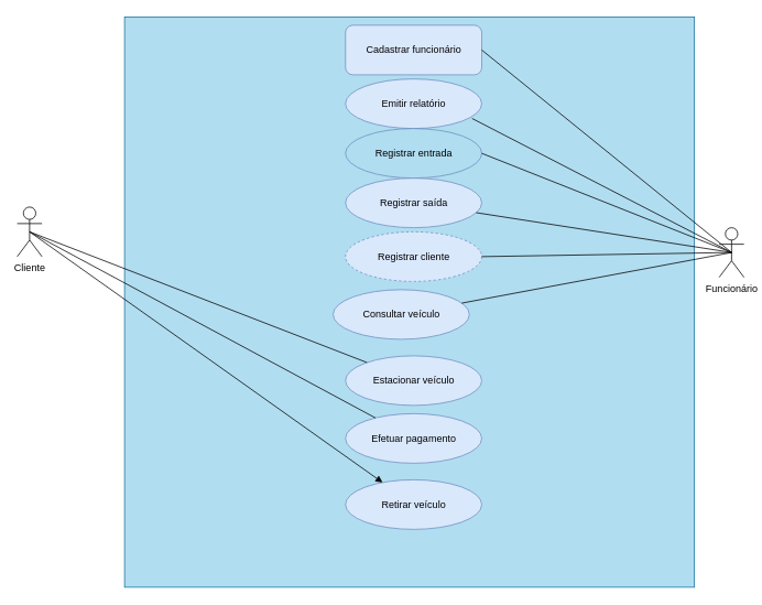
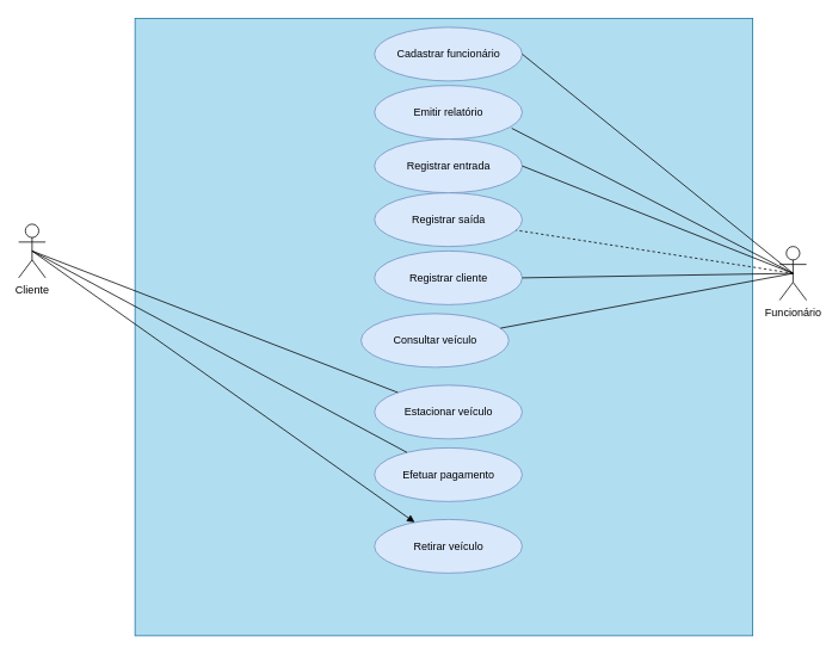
- <mxCell id="21" value="Cadastrar funcionário" style="whiteSpace=wrap;html=1;fillColor=#dae8fc;strokeColor=#6c8ebf;rounded=1;" vertex="1" parent="1"><mxGeometry x="417.5" y="30" width="165" height="60" as="geometry" /></mxCell>
+ <mxCell id="21" value="Cadastrar funcionário" style="ellipse;whiteSpace=wrap;html=1;fillColor=#dae8fc;strokeColor=#6c8ebf;" vertex="1" parent="1"><mxGeometry x="417.5" y="30" width="165" height="60" as="geometry" /></mxCell>
- <mxCell id="7" value="Registrar entrada" style="ellipse;whiteSpace=wrap;html=1;fillColor=#b1ddf0;strokeColor=#6c8ebf;" parent="1" vertex="1"><mxGeometry x="417.5" y="155" width="165" height="60" as="geometry" /></mxCell>
+ <mxCell id="7" value="Registrar entrada" style="ellipse;whiteSpace=wrap;html=1;fillColor=#dae8fc;strokeColor=#6c8ebf;" parent="1" vertex="1"><mxGeometry x="417.5" y="155" width="165" height="60" as="geometry" /></mxCell>
- <mxCell id="18" value="" style="endArrow=none;html=1;rounded=0;exitX=0.5;exitY=0.5;exitDx=0;exitDy=0;exitPerimeter=0;" parent="1" source="2" target="6" edge="1"><mxGeometry width="50" height="50" relative="1" as="geometry"><mxPoint x="905" y="325" as="sourcePoint" /><mxPoint x="590.785" y="137.82" as="targetPoint" /></mxGeometry></mxCell>
+ <mxCell id="18" value="" style="endArrow=none;html=1;rounded=0;exitX=0.5;exitY=0.5;exitDx=0;exitDy=0;exitPerimeter=0;dashed=1;" parent="1" source="2" target="6" edge="1"><mxGeometry width="50" height="50" relative="1" as="geometry"><mxPoint x="905" y="325" as="sourcePoint" /><mxPoint x="590.785" y="137.82" as="targetPoint" /></mxGeometry></mxCell>
- <mxCell id="10" value="Registrar cliente" style="ellipse;whiteSpace=wrap;html=1;fillColor=#dae8fc;strokeColor=#6c8ebf;dashed=1;" parent="1" vertex="1"><mxGeometry x="417.5" y="280" width="165" height="60" as="geometry" /></mxCell>
+ <mxCell id="10" value="Registrar cliente" style="ellipse;whiteSpace=wrap;html=1;fillColor=#dae8fc;strokeColor=#6c8ebf;" parent="1" vertex="1"><mxGeometry x="417.5" y="280" width="165" height="60" as="geometry" /></mxCell>
